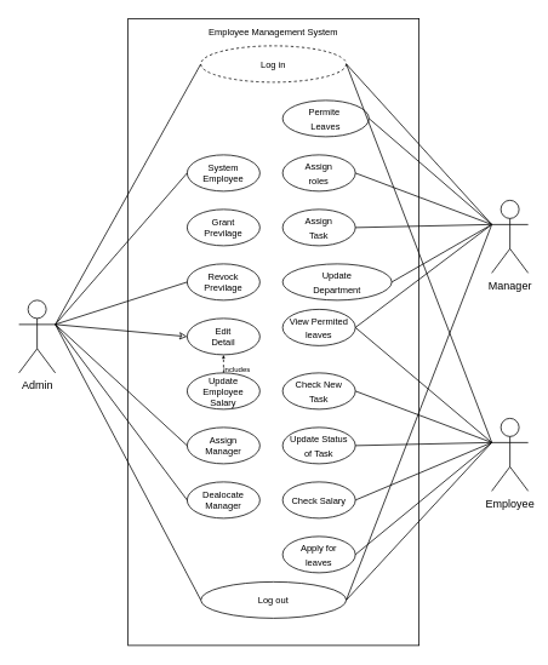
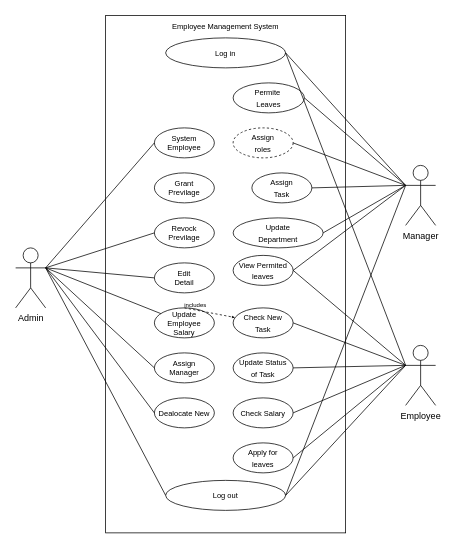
- <mxCell id="17" value="&lt;font style=&quot;font-size: 10px;&quot;&gt;Log in&lt;/font&gt;" style="ellipse;whiteSpace=wrap;html=1;fillColor=none;dashed=1;" parent="1" vertex="1"><mxGeometry x="220" y="50" width="160" height="40" as="geometry" /></mxCell>
+ <mxCell id="17" value="&lt;font style=&quot;font-size: 10px;&quot;&gt;Log in&lt;/font&gt;" style="ellipse;whiteSpace=wrap;html=1;fillColor=none;" parent="1" vertex="1"><mxGeometry x="220" y="50" width="160" height="40" as="geometry" /></mxCell>
- <mxCell id="9" value="&lt;font style=&quot;font-size: 10px;&quot;&gt;Assign &lt;br&gt;roles&lt;/font&gt;" style="ellipse;whiteSpace=wrap;html=1;fillColor=none;" parent="1" vertex="1"><mxGeometry x="310" y="170" width="80" height="40" as="geometry" /></mxCell>
+ <mxCell id="9" value="&lt;font style=&quot;font-size: 10px;&quot;&gt;Assign &lt;br&gt;roles&lt;/font&gt;" style="ellipse;whiteSpace=wrap;html=1;fillColor=none;dashed=1;" parent="1" vertex="1"><mxGeometry x="310" y="170" width="80" height="40" as="geometry" /></mxCell>
- <mxCell id="24" style="edgeStyle=none;html=1;exitX=1;exitY=0.333;exitDx=0;exitDy=0;exitPerimeter=0;entryX=0;entryY=0.5;entryDx=0;entryDy=0;fontSize=10;endArrow=none;endFill=0;" parent="1" source="25" target="17" edge="1"><mxGeometry relative="1" as="geometry" /></mxCell>
+ <mxCell id="24" style="edgeStyle=none;html=1;exitX=1;exitY=0.333;exitDx=0;exitDy=0;exitPerimeter=0;fontSize=10;endArrow=none;endFill=0;" parent="1" source="25" target="46" edge="1"><mxGeometry relative="1" as="geometry" /></mxCell>
- <mxCell id="10" value="&lt;font style=&quot;font-size: 10px;&quot;&gt;Assign &lt;br&gt;Task&lt;/font&gt;" style="ellipse;whiteSpace=wrap;html=1;fillColor=none;" parent="1" vertex="1"><mxGeometry x="310" y="230" width="80" height="40" as="geometry" /></mxCell>
+ <mxCell id="10" value="&lt;font style=&quot;font-size: 10px;&quot;&gt;Assign &lt;br&gt;Task&lt;/font&gt;" style="ellipse;whiteSpace=wrap;html=1;fillColor=none;" parent="1" vertex="1"><mxGeometry x="335" y="230" width="80" height="40" as="geometry" /></mxCell>
- <mxCell id="21" style="edgeStyle=none;html=1;exitX=1;exitY=0.333;exitDx=0;exitDy=0;exitPerimeter=0;entryX=0;entryY=0.5;entryDx=0;entryDy=0;fontSize=10;endArrow=classic;endFill=0;" parent="1" source="25" target="7" edge="1"><mxGeometry relative="1" as="geometry" /></mxCell>
+ <mxCell id="21" style="edgeStyle=none;html=1;exitX=1;exitY=0.333;exitDx=0;exitDy=0;exitPerimeter=0;entryX=0;entryY=0.5;entryDx=0;entryDy=0;fontSize=10;endArrow=none;endFill=0;" parent="1" source="25" target="7" edge="1"><mxGeometry relative="1" as="geometry" /></mxCell>
- <mxCell id="45" style="edgeStyle=none;html=1;exitX=0.5;exitY=0;exitDx=0;exitDy=0;entryX=0.5;entryY=1;entryDx=0;entryDy=0;fontSize=10;endArrow=classicThin;endFill=1;dashed=1;startArrow=none;startFill=0;endSize=2;" parent="1" source="46" target="7" edge="1"><mxGeometry relative="1" as="geometry" /></mxCell>
+ <mxCell id="45" style="edgeStyle=none;html=1;exitX=0.5;exitY=0;exitDx=0;exitDy=0;fontSize=10;endArrow=classicThin;endFill=1;dashed=1;startArrow=none;startFill=0;endSize=2;" parent="1" source="46" target="13" edge="1"><mxGeometry relative="1" as="geometry" /></mxCell>
- <mxCell id="26" value="Dealocate Manager" style="ellipse;whiteSpace=wrap;html=1;fillColor=none;fontSize=10;" parent="1" vertex="1"><mxGeometry x="205" y="530" width="80" height="40" as="geometry" /></mxCell>
+ <mxCell id="26" value="Dealocate New" style="ellipse;whiteSpace=wrap;html=1;fillColor=none;fontSize=10;" parent="1" vertex="1"><mxGeometry x="205" y="530" width="80" height="40" as="geometry" /></mxCell>
